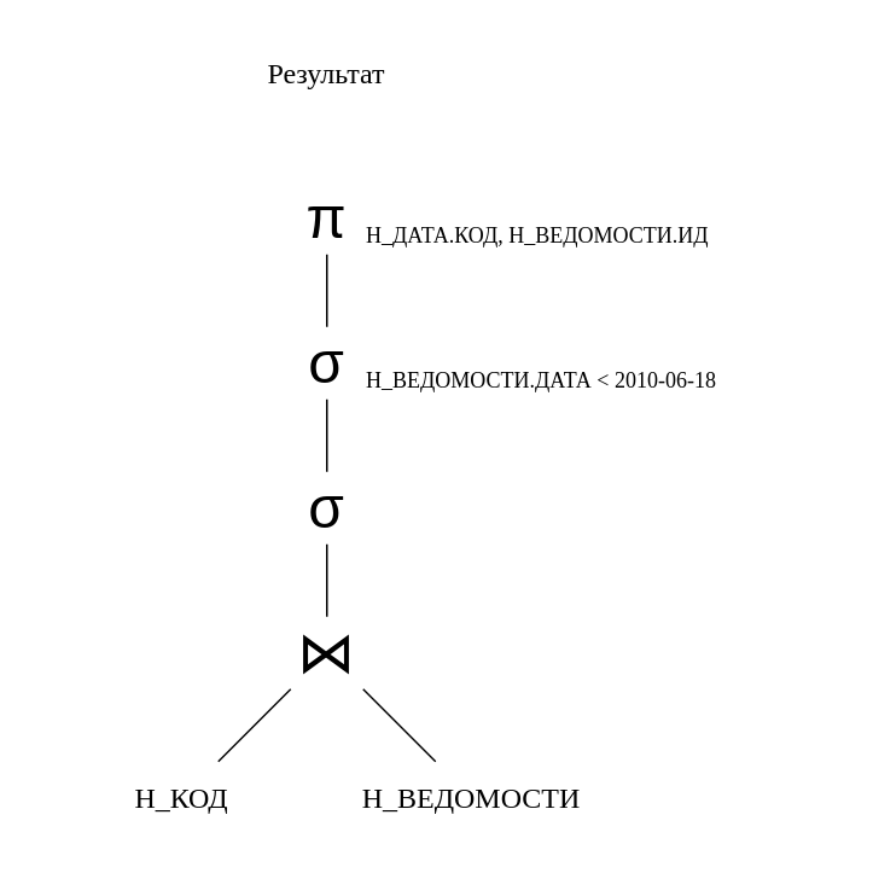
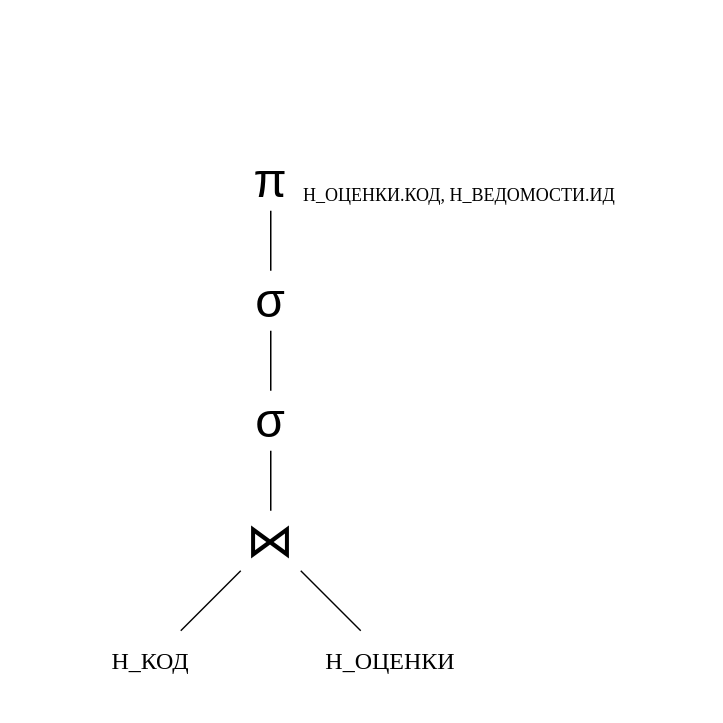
- <mxCell id="13" value="&lt;font face=&quot;consolas&quot; style=&quot;font-size: 16px;&quot;&gt;Результат&lt;/font&gt;" style="text;html=1;strokeColor=none;fillColor=none;align=center;verticalAlign=middle;whiteSpace=wrap;rounded=0;" vertex="1" parent="1"><mxGeometry x="125" y="20" width="110" height="40" as="geometry" /></mxCell>
- <mxCell id="14" value="&lt;font face=&quot;consolas&quot; style=&quot;&quot;&gt;Н_ДАТА.КОД, Н_ВЕДОМОСТИ.ИД&lt;/font&gt;" style="text;html=1;strokeColor=none;fillColor=none;align=left;verticalAlign=middle;whiteSpace=wrap;rounded=0;" vertex="1" parent="1"><mxGeometry x="200" y="120" width="230" height="20" as="geometry" /></mxCell>
+ <mxCell id="14" value="&lt;font face=&quot;consolas&quot; style=&quot;&quot;&gt;Н_ОЦЕНКИ.КОД, Н_ВЕДОМОСТИ.ИД&lt;/font&gt;" style="text;html=1;strokeColor=none;fillColor=none;align=left;verticalAlign=middle;whiteSpace=wrap;rounded=0;" vertex="1" parent="1"><mxGeometry x="200" y="120" width="230" height="20" as="geometry" /></mxCell>
- <mxCell id="15" value="&lt;font face=&quot;consolas&quot;&gt;Н_ВЕДОМОСТИ.ДАТА &amp;lt; 2010-06-18&lt;/font&gt;" style="text;html=1;strokeColor=none;fillColor=none;align=left;verticalAlign=middle;whiteSpace=wrap;rounded=0;" vertex="1" parent="1"><mxGeometry x="200" y="200" width="260" height="20" as="geometry" /></mxCell>
- <mxCell id="5" value="&lt;font face=&quot;consolas&quot; style=&quot;font-size: 16px;&quot;&gt;Н_ВЕДОМОСТИ&lt;/font&gt;" style="text;html=1;strokeColor=none;fillColor=none;align=center;verticalAlign=middle;whiteSpace=wrap;rounded=0;" vertex="1" parent="1"><mxGeometry x="180" y="420" width="160" height="40" as="geometry" /></mxCell>
+ <mxCell id="5" value="&lt;font face=&quot;consolas&quot; style=&quot;font-size: 16px;&quot;&gt;Н_ОЦЕНКИ&lt;/font&gt;" style="text;html=1;strokeColor=none;fillColor=none;align=center;verticalAlign=middle;whiteSpace=wrap;rounded=0;" vertex="1" parent="1"><mxGeometry x="180" y="420" width="160" height="40" as="geometry" /></mxCell>
